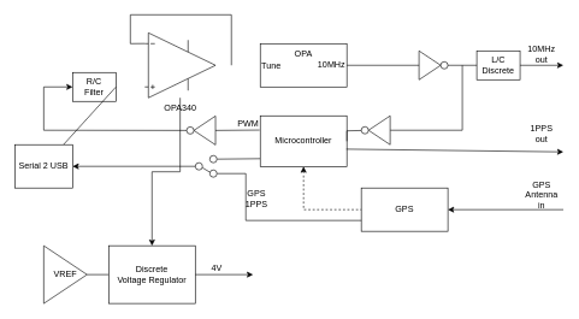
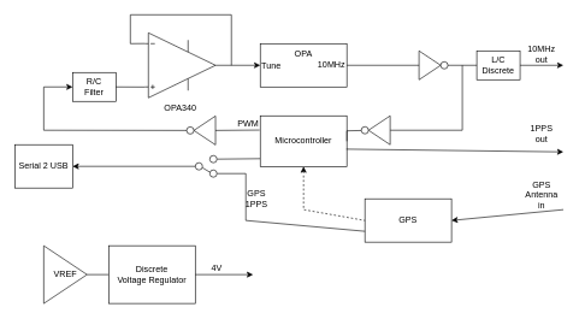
- <mxCell id="29" value="" style="endArrow=none;html=1;rounded=0;exitX=1;exitY=0.5;exitDx=0;exitDy=0;" edge="1" parent="1" source="25" target="35"><mxGeometry width="50" height="50" relative="1" as="geometry"><mxPoint x="330" y="260" as="sourcePoint" /><mxPoint x="380" y="210" as="targetPoint" /></mxGeometry></mxCell>
+ <mxCell id="29" value="" style="endArrow=none;html=1;rounded=0;entryX=0;entryY=0.835;entryDx=0;entryDy=0;entryPerimeter=0;exitX=1;exitY=0.5;exitDx=0;exitDy=0;" edge="1" parent="1" source="25" target="27"><mxGeometry width="50" height="50" relative="1" as="geometry"><mxPoint x="330" y="260" as="sourcePoint" /><mxPoint x="380" y="210" as="targetPoint" /></mxGeometry></mxCell>
- <mxCell id="26" value="" style="edgeStyle=orthogonalEdgeStyle;rounded=0;orthogonalLoop=1;jettySize=auto;html=1;" edge="1" parent="1" source="27" target="45"><mxGeometry relative="1" as="geometry" /></mxCell>
+ <mxCell id="26" value="" style="edgeStyle=orthogonalEdgeStyle;rounded=0;orthogonalLoop=1;jettySize=auto;html=1;" edge="1" parent="1" source="27" target="2"><mxGeometry relative="1" as="geometry" /></mxCell>
- <mxCell id="15" value="GPS" style="rounded=0;whiteSpace=wrap;html=1;" vertex="1" parent="1"><mxGeometry x="500" y="260" width="120" height="60" as="geometry" /></mxCell>
+ <mxCell id="15" value="GPS" style="rounded=0;whiteSpace=wrap;html=1;" vertex="1" parent="1"><mxGeometry x="505" y="275" width="120" height="60" as="geometry" /></mxCell>
